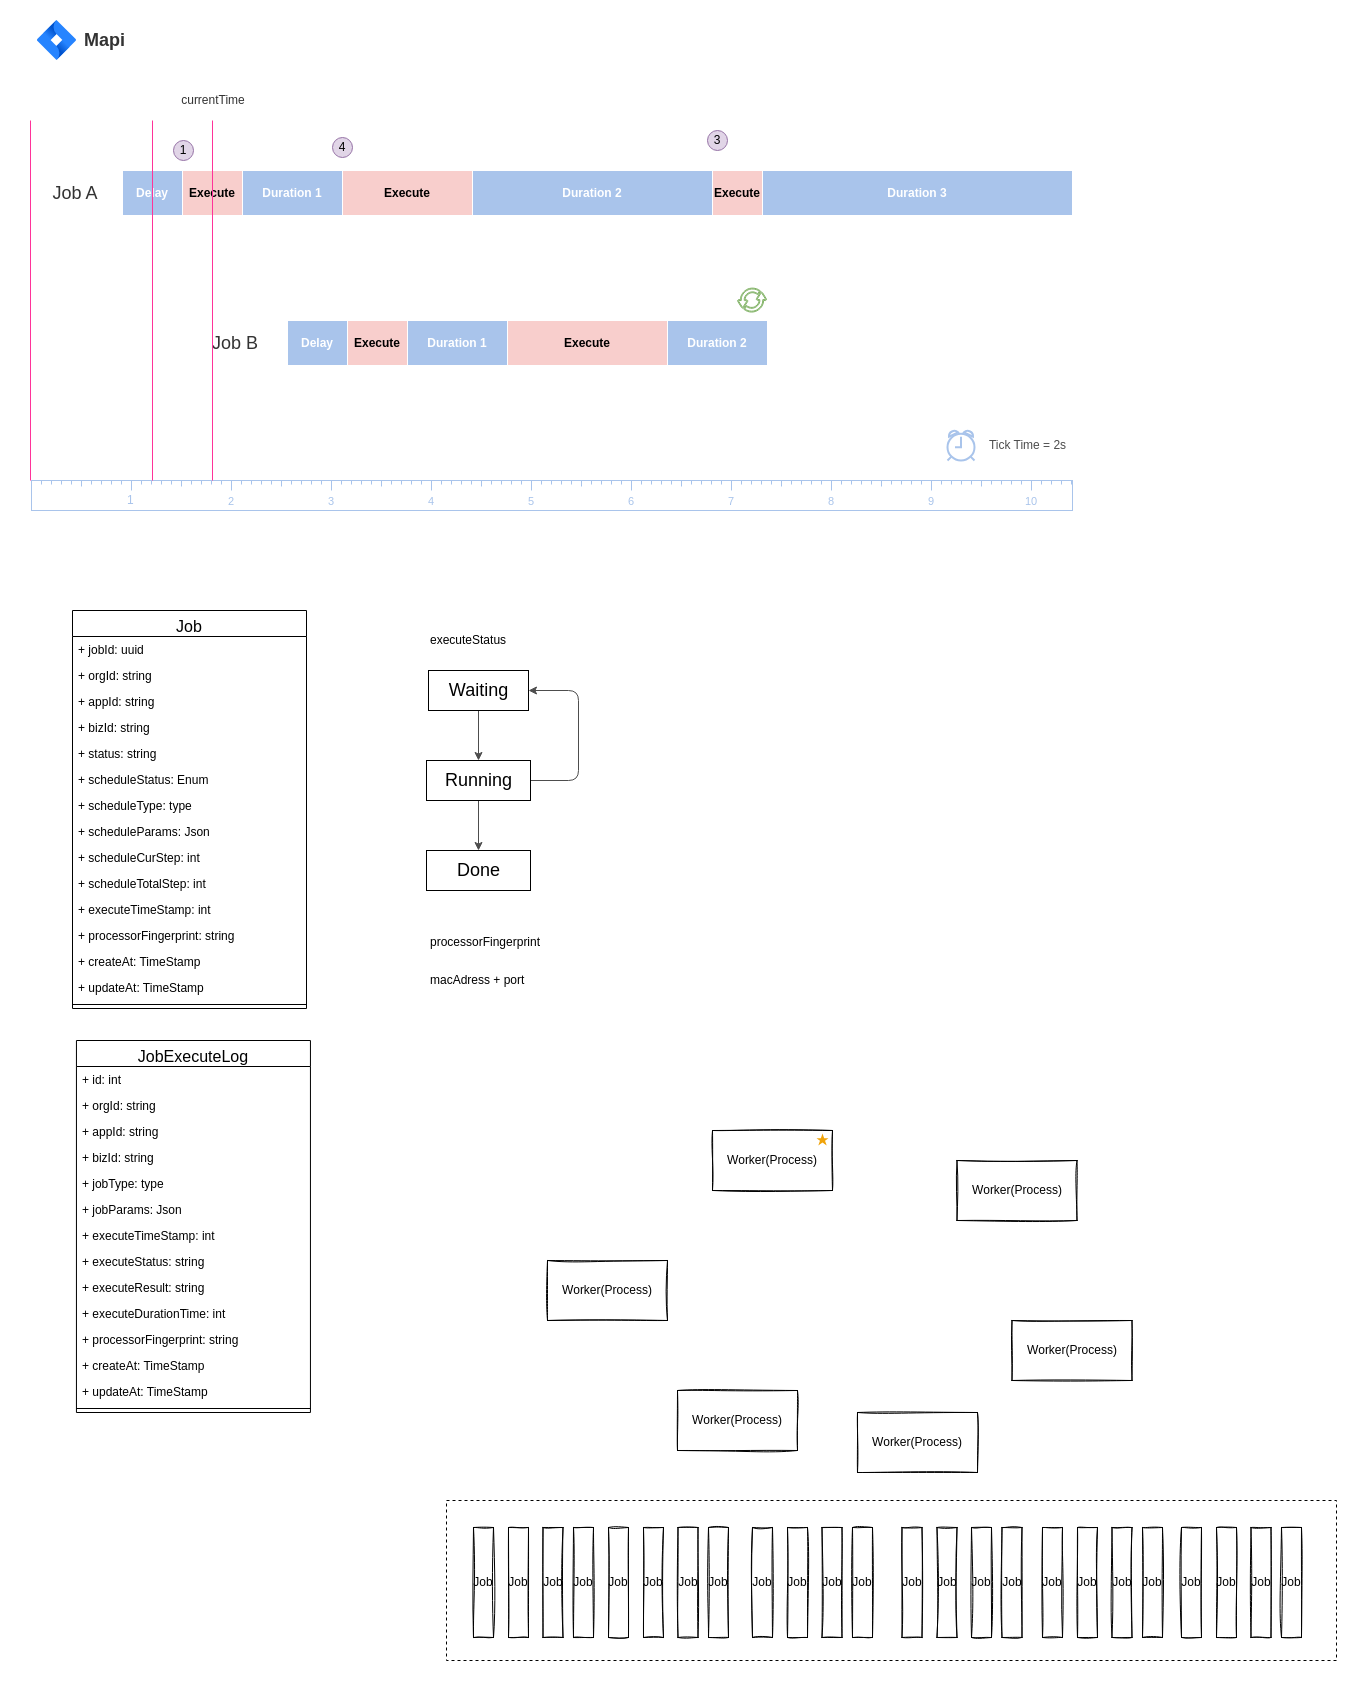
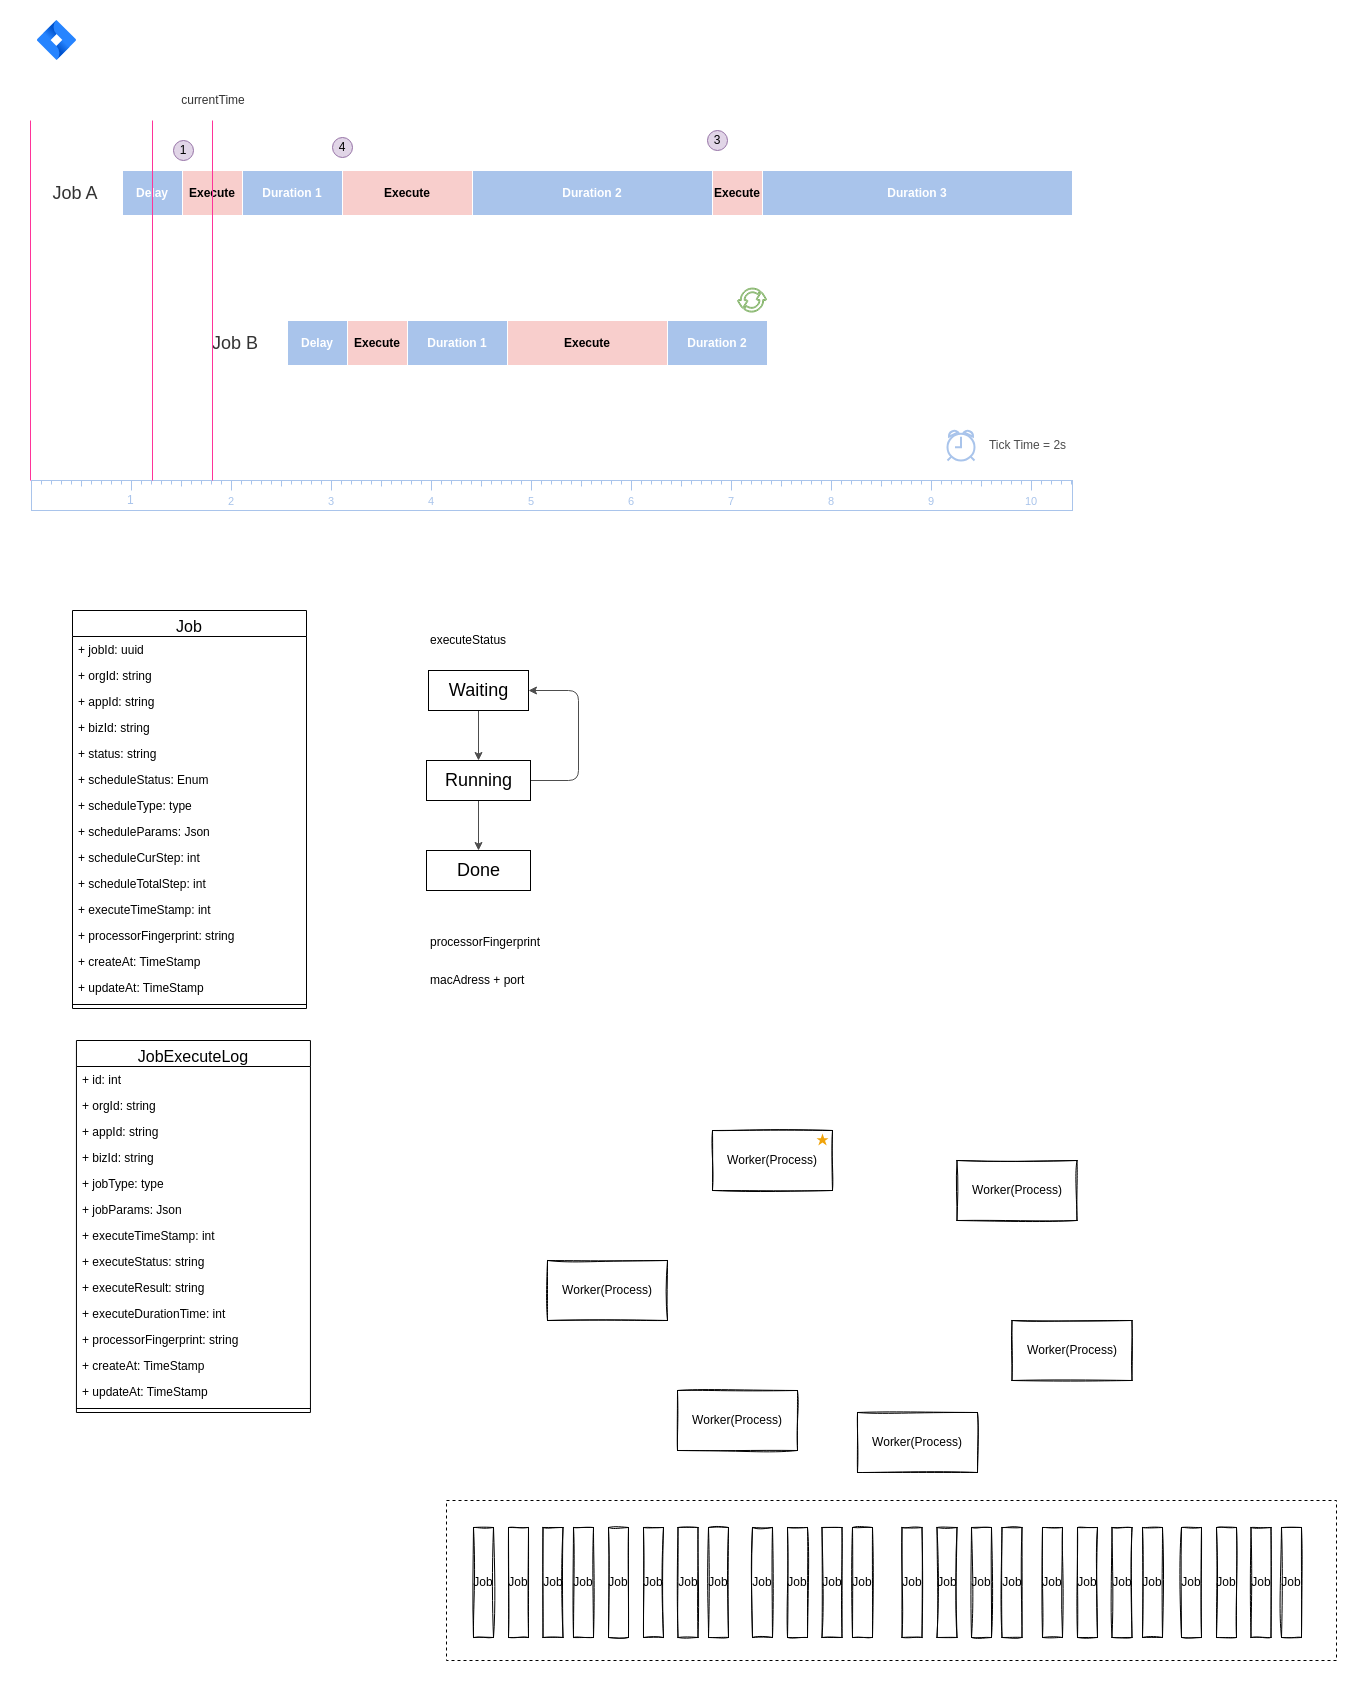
- <mxCell id="16" value="Mapi" style="text;html=1;strokeColor=none;fillColor=none;align=left;verticalAlign=middle;whiteSpace=wrap;rounded=0;fontColor=#333333;fontStyle=1;fontSize=18;" parent="1" vertex="1"><mxGeometry x="81.5" y="30" width="120" height="20" as="geometry" /></mxCell>
